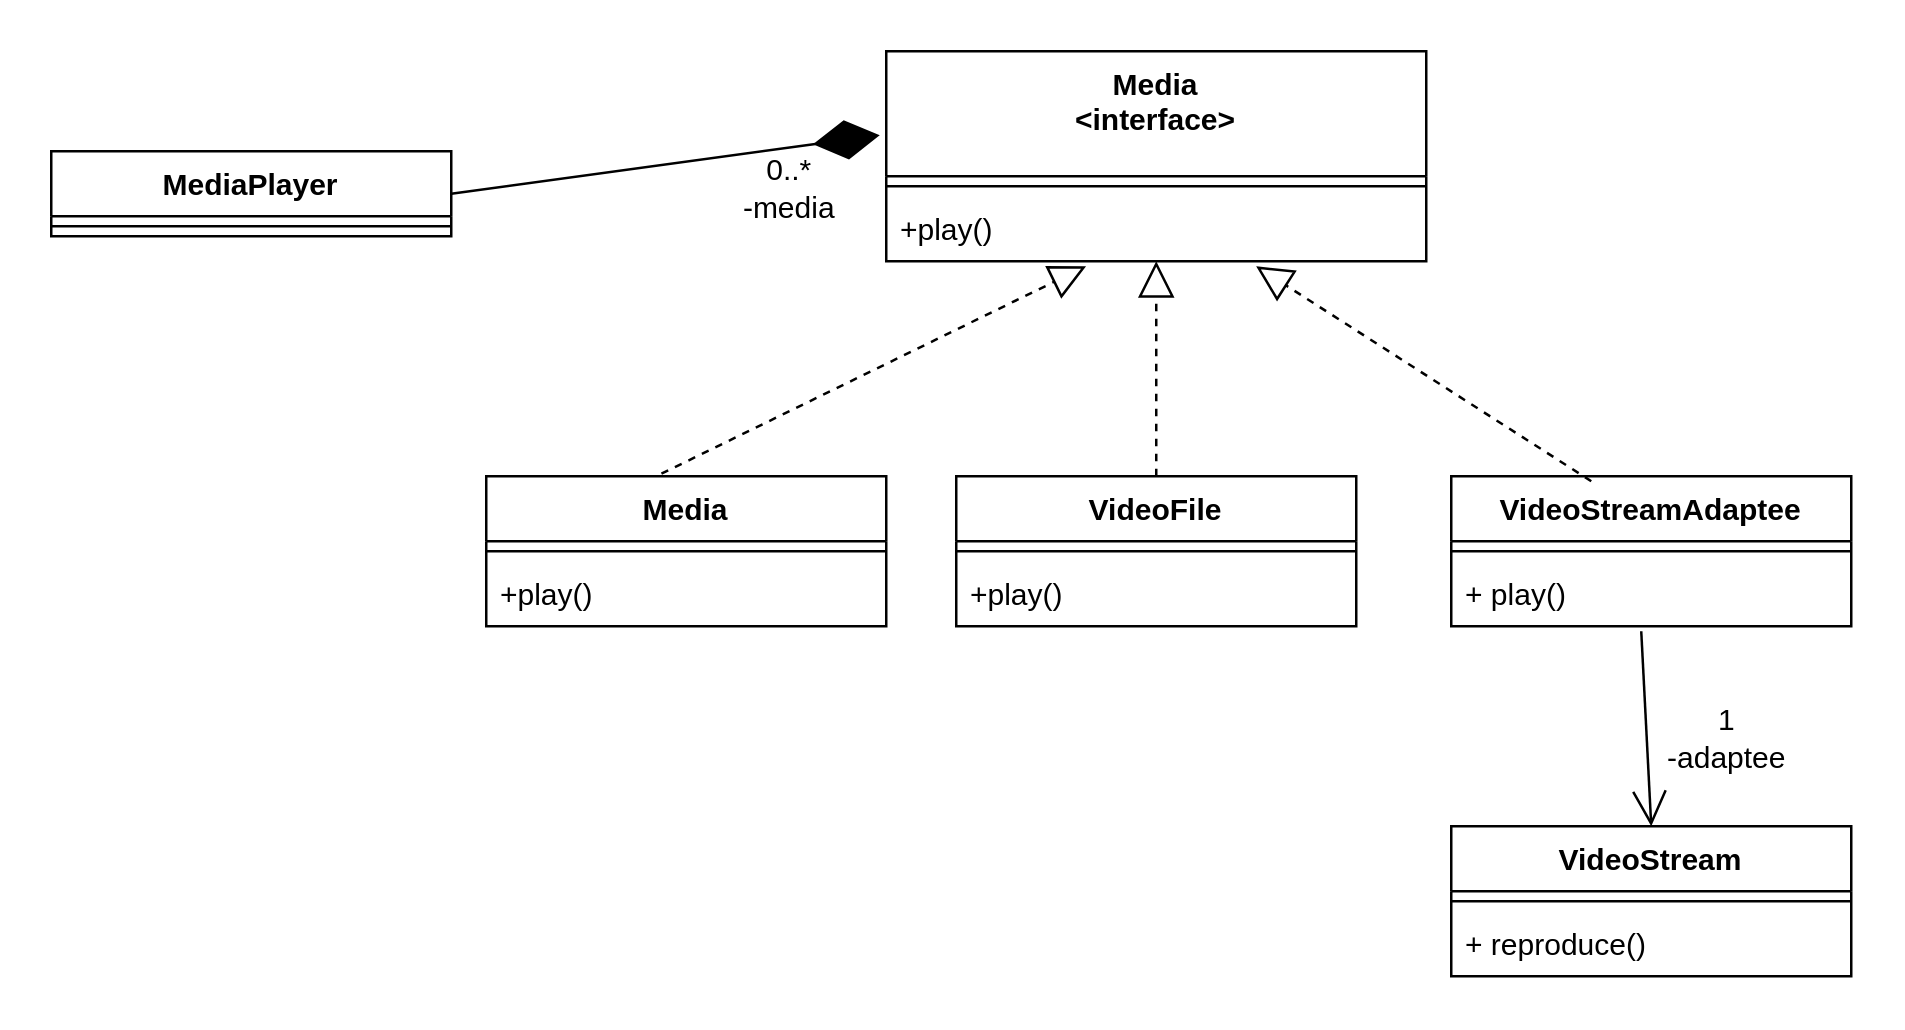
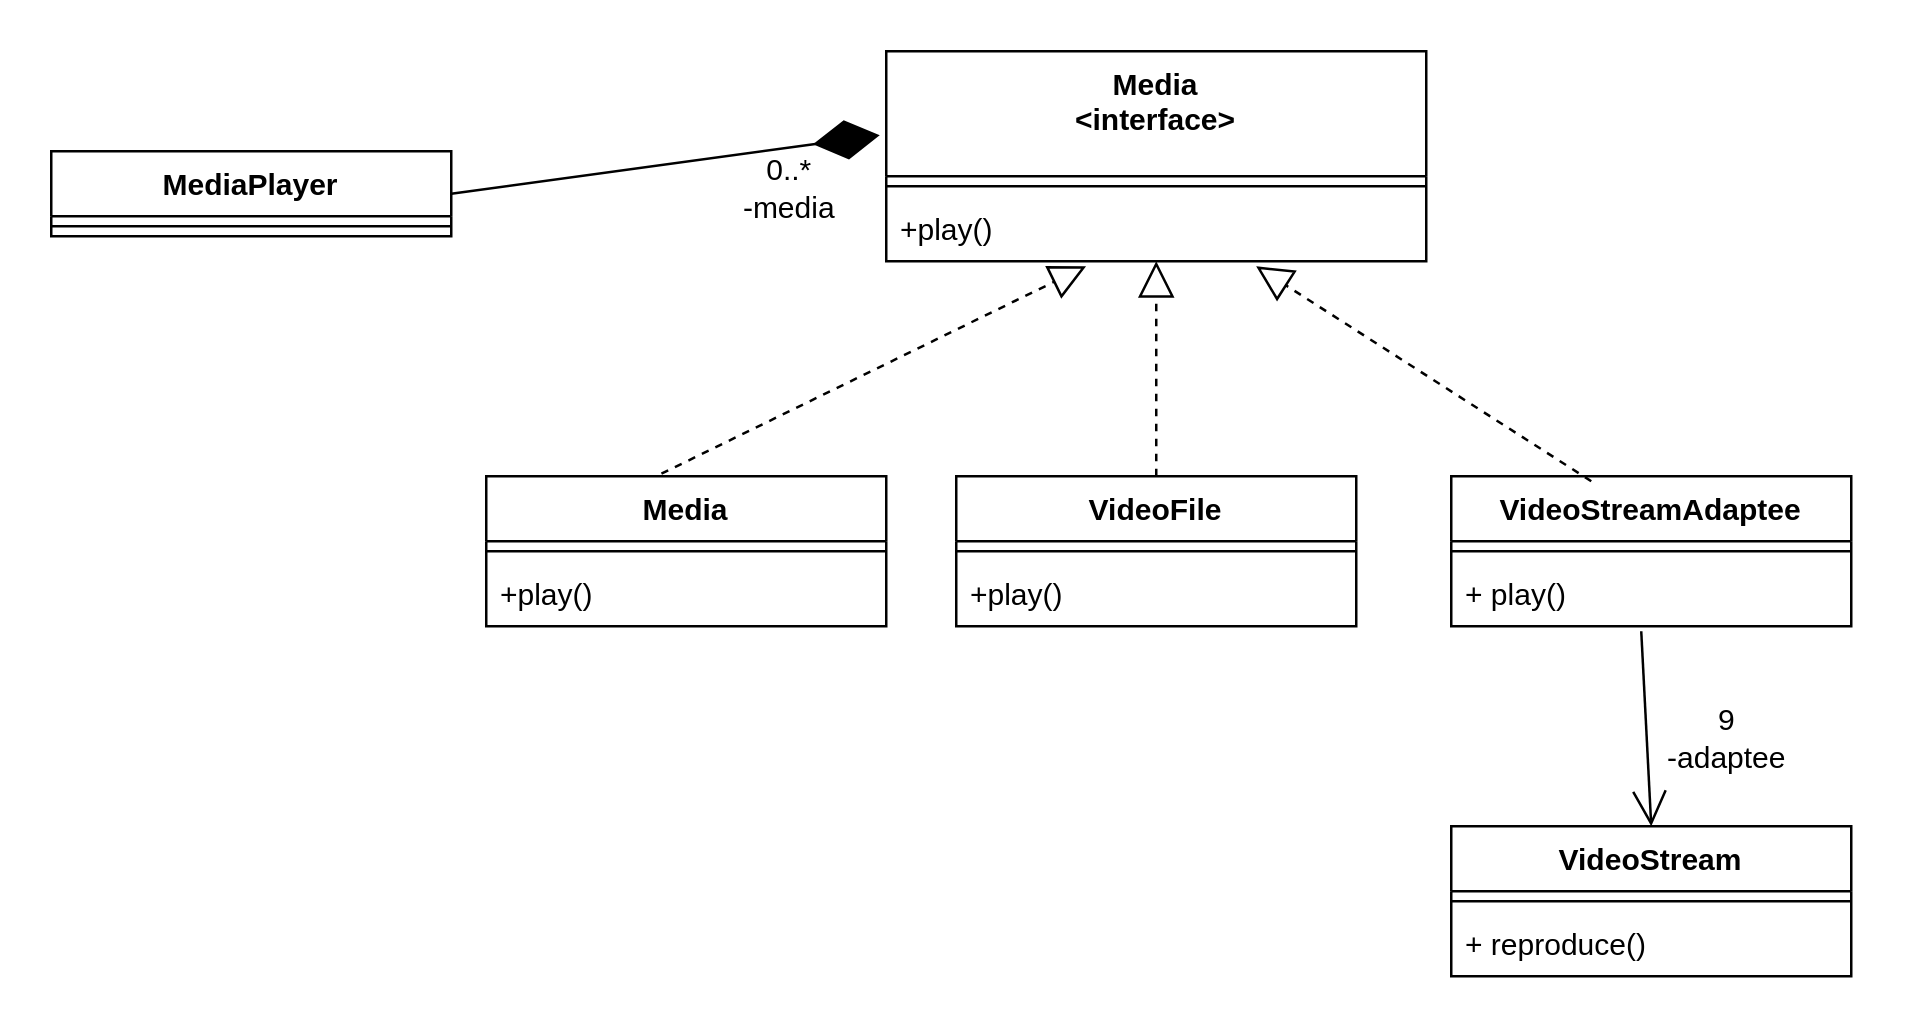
- <mxCell id="22" value="1&lt;br&gt;-adaptee" style="text;html=1;align=center;verticalAlign=middle;resizable=0;points=[];autosize=1;strokeColor=none;fillColor=none;" vertex="1" parent="1"><mxGeometry x="660" y="280" width="60" height="30" as="geometry" /></mxCell>
+ <mxCell id="22" value="9&lt;br&gt;-adaptee" style="text;html=1;align=center;verticalAlign=middle;resizable=0;points=[];autosize=1;strokeColor=none;fillColor=none;" vertex="1" parent="1"><mxGeometry x="660" y="280" width="60" height="30" as="geometry" /></mxCell>
